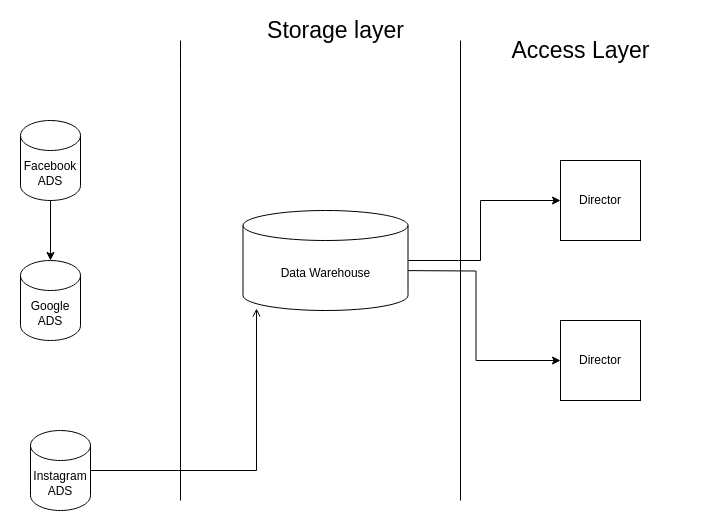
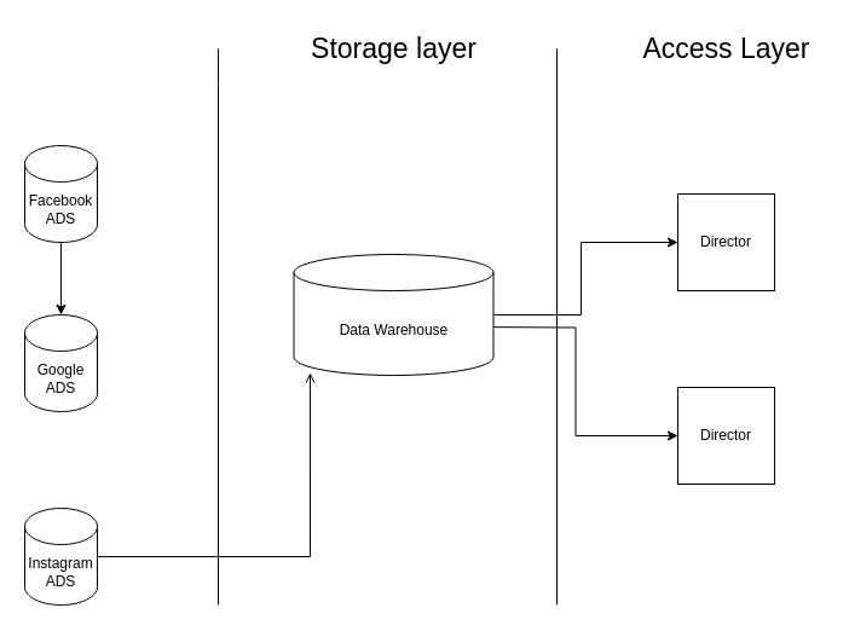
- <mxCell id="2" value="Storage layer" style="text;html=1;align=center;verticalAlign=middle;resizable=0;points=[];autosize=1;strokeColor=none;fillColor=none;fontSize=23;" parent="1" vertex="1"><mxGeometry x="255" y="10" width="160" height="40" as="geometry" /></mxCell>
+ <mxCell id="2" value="Storage layer" style="text;html=1;align=center;verticalAlign=middle;resizable=0;points=[];autosize=1;strokeColor=none;fillColor=none;fontSize=23;" parent="1" vertex="1"><mxGeometry x="245" y="20" width="160" height="40" as="geometry" /></mxCell>
- <mxCell id="3" value="Access Layer" style="text;html=1;align=center;verticalAlign=middle;resizable=0;points=[];autosize=1;strokeColor=none;fillColor=none;fontSize=23;" parent="1" vertex="1"><mxGeometry x="500" y="30" width="160" height="40" as="geometry" /></mxCell>
+ <mxCell id="3" value="Access Layer" style="text;html=1;align=center;verticalAlign=middle;resizable=0;points=[];autosize=1;strokeColor=none;fillColor=none;fontSize=23;" parent="1" vertex="1"><mxGeometry x="520" y="20" width="160" height="40" as="geometry" /></mxCell>
- <mxCell id="8" value="Instagram ADS" style="shape=cylinder3;whiteSpace=wrap;html=1;boundedLbl=1;backgroundOutline=1;size=15;" parent="1" vertex="1"><mxGeometry x="30" y="430" width="60" height="80" as="geometry" /></mxCell>
+ <mxCell id="8" value="Instagram ADS" style="shape=cylinder3;whiteSpace=wrap;html=1;boundedLbl=1;backgroundOutline=1;size=15;" parent="1" vertex="1"><mxGeometry x="20" y="420" width="60" height="80" as="geometry" /></mxCell>
